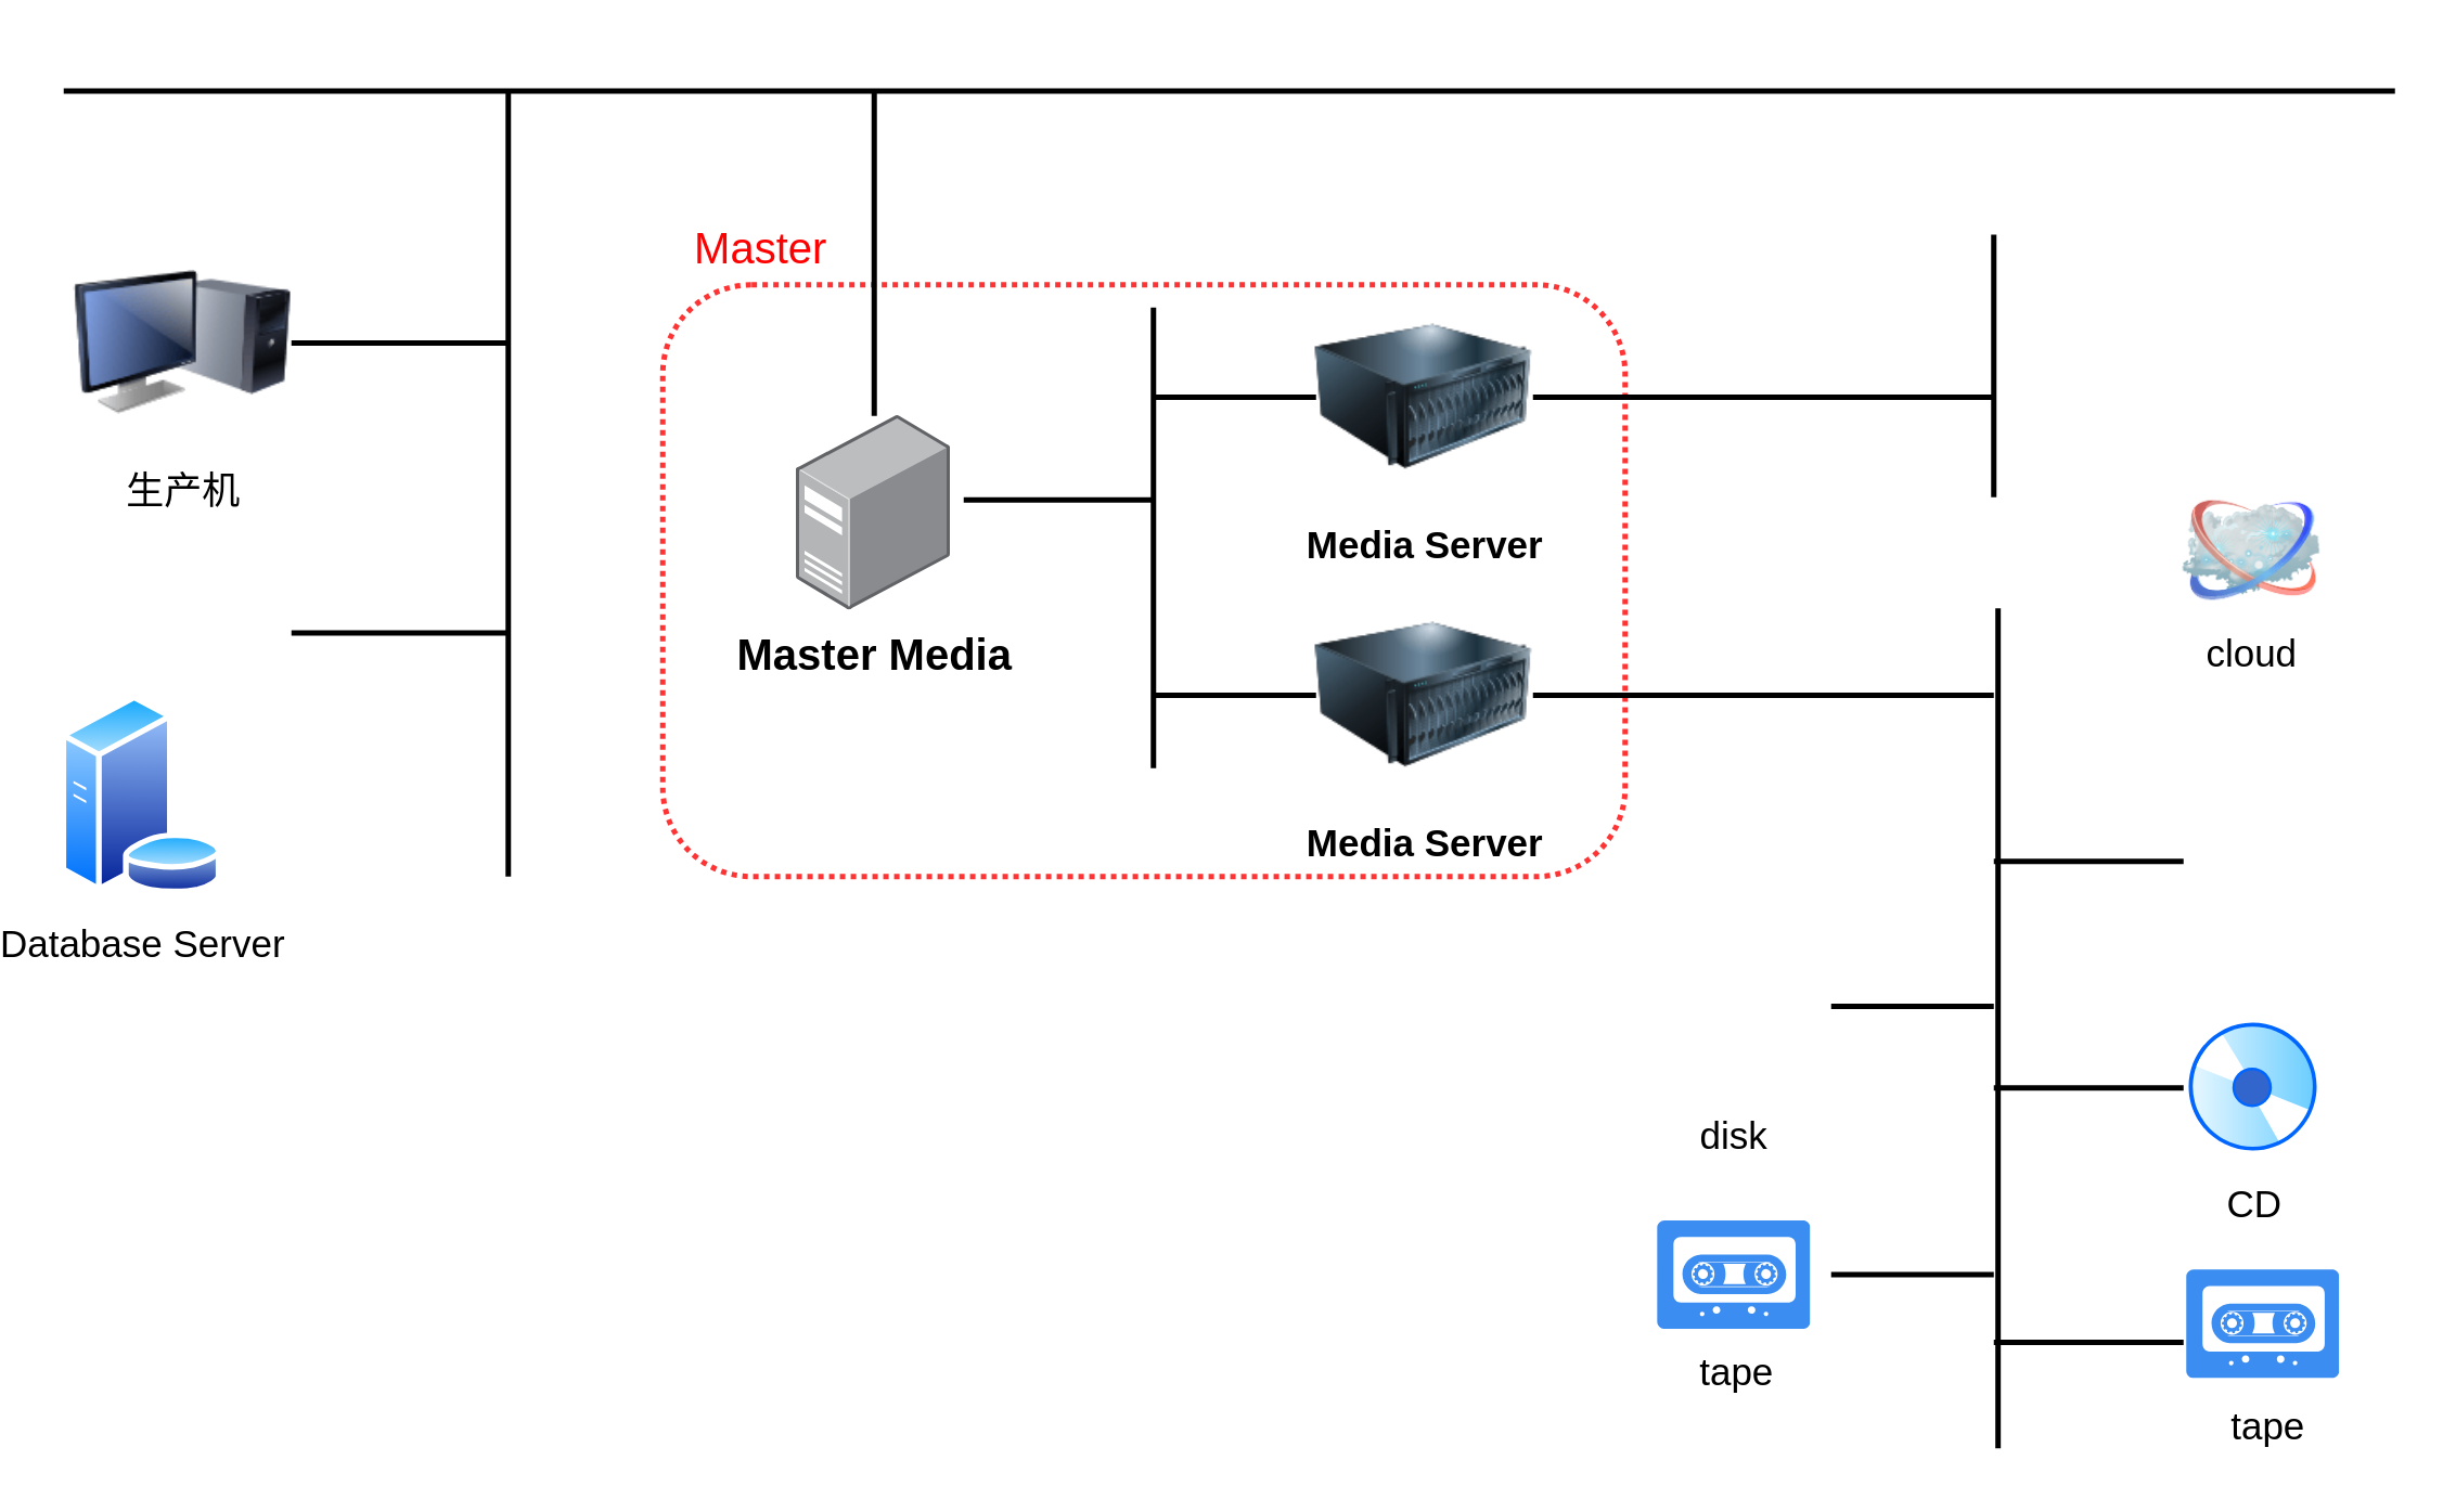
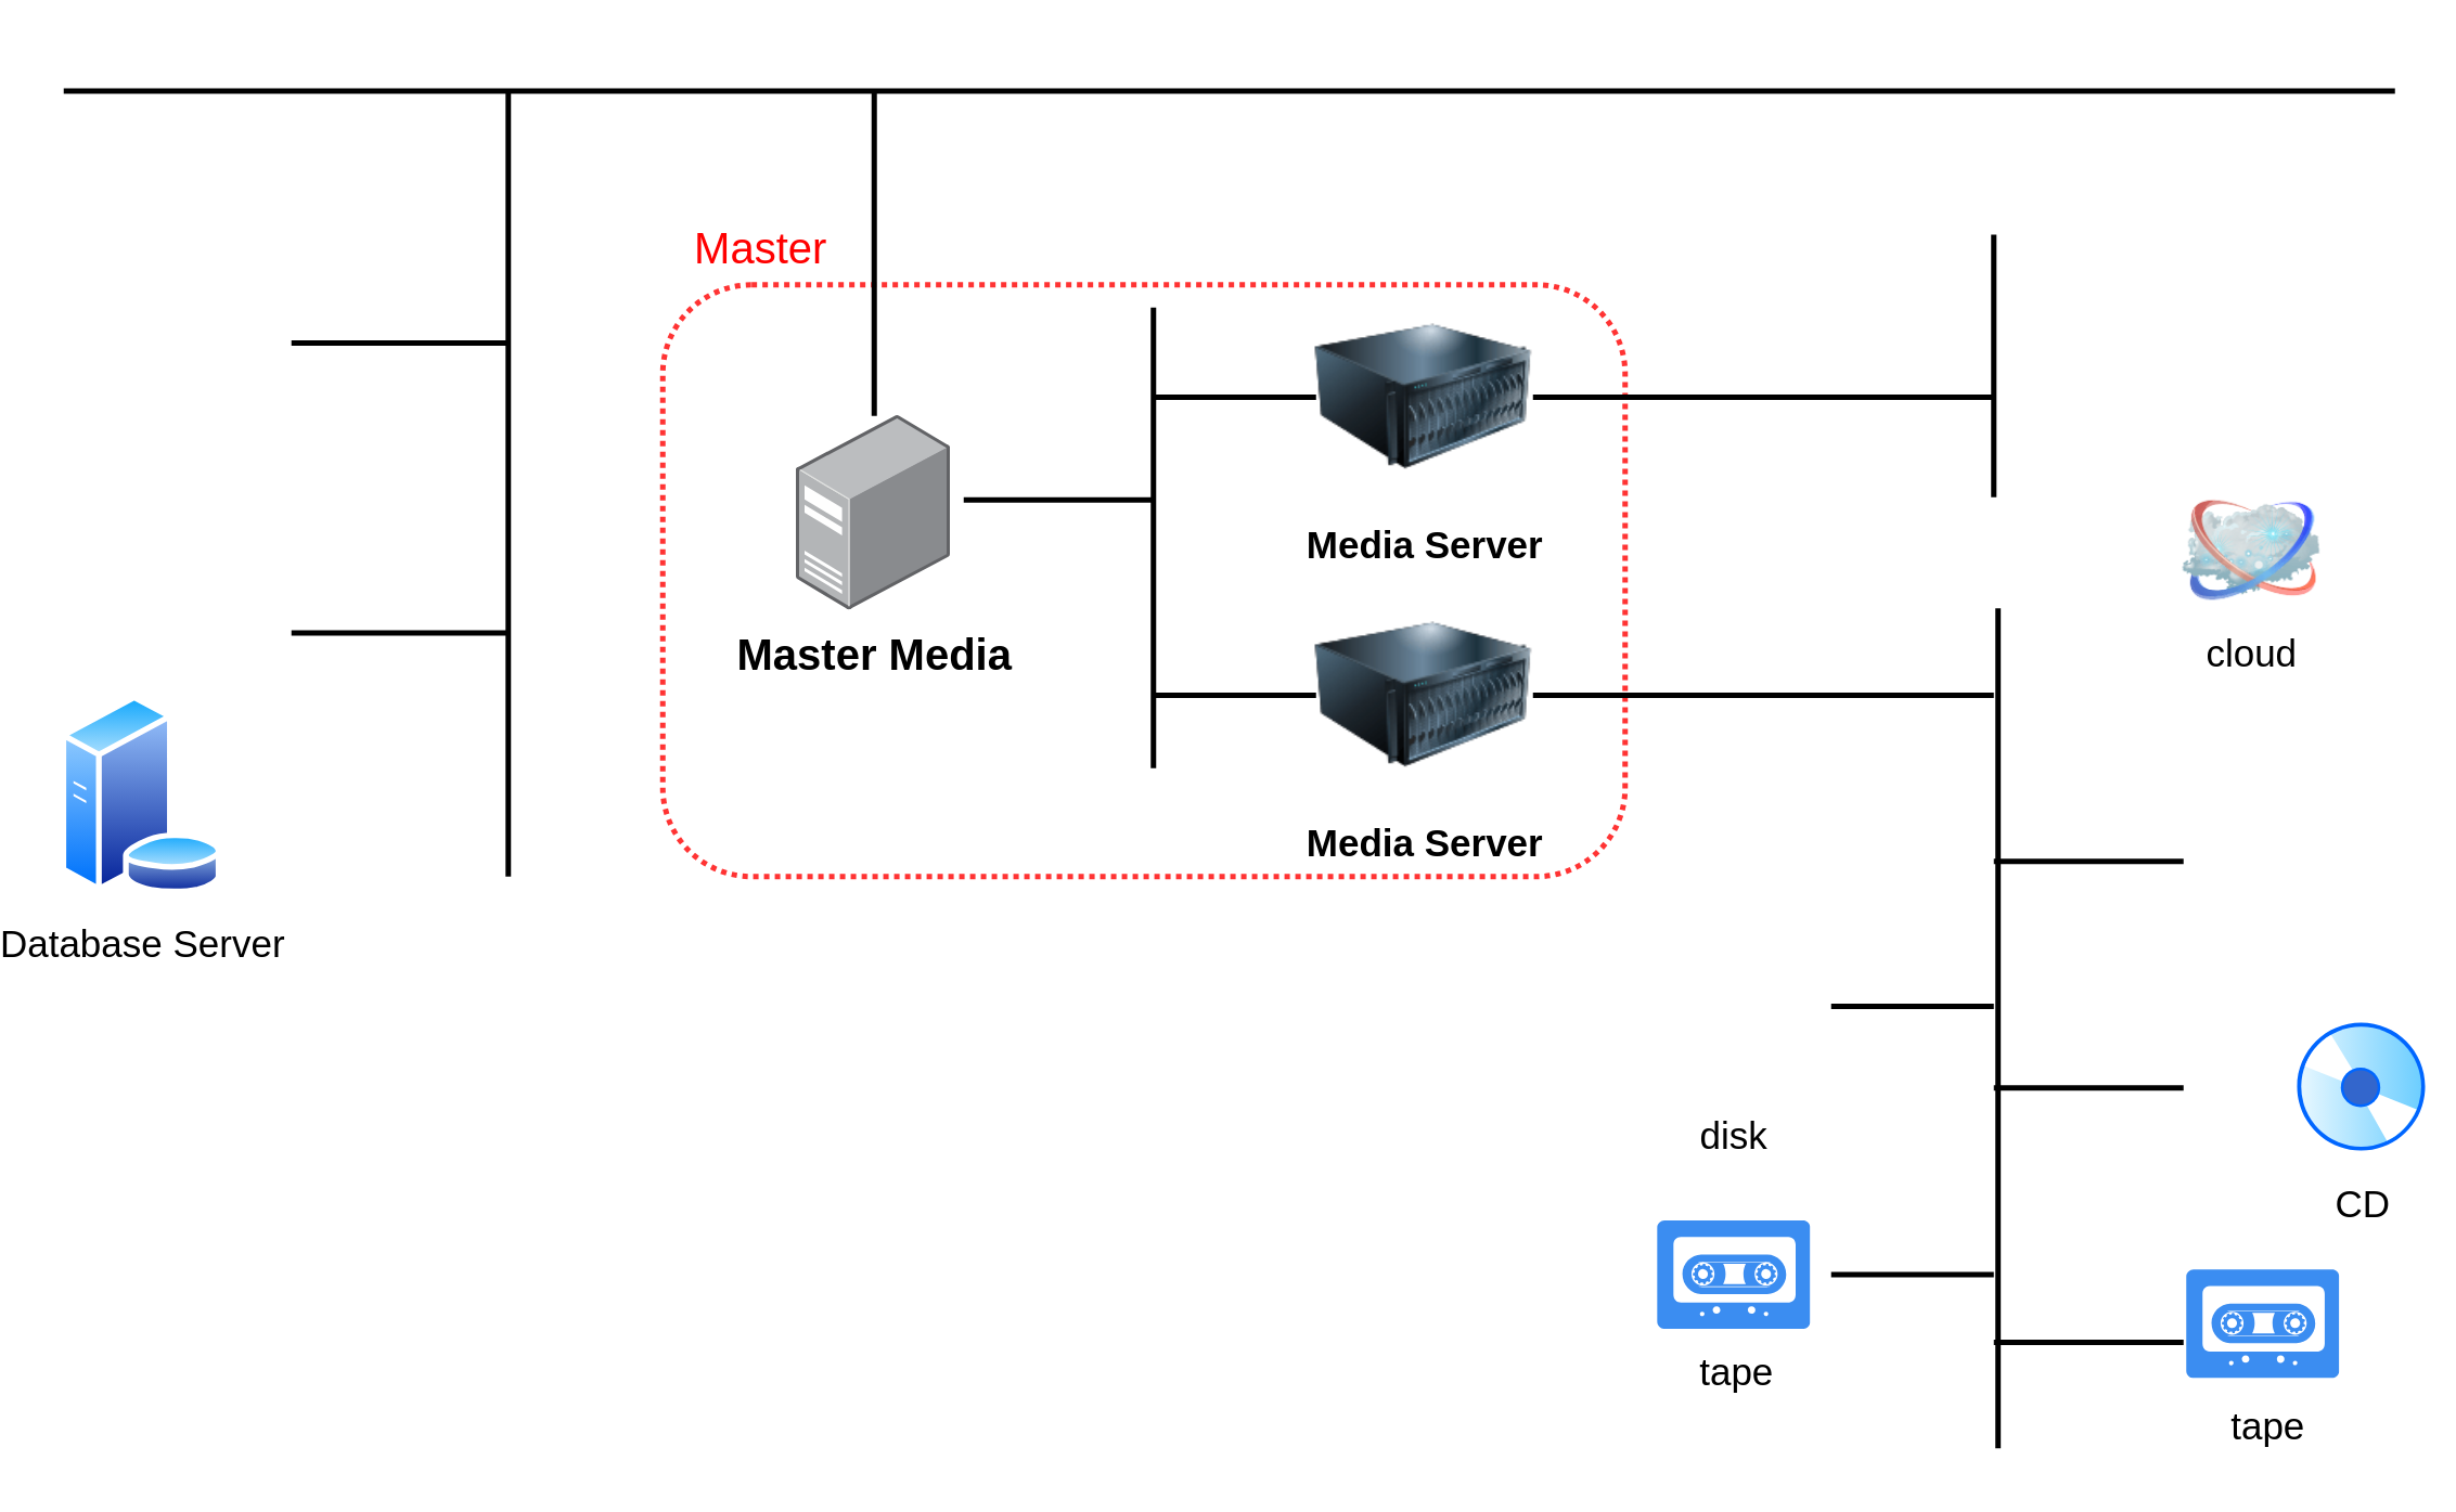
- <mxCell id="7" value="生产机" style="image;html=1;image=img/lib/clip_art/computers/Monitor_Tower_128x128.png;fontSize=14;rounded=1;" parent="1" vertex="1"><mxGeometry x="26" y="86.13" width="80" height="80" as="geometry" /></mxCell>
- <mxCell id="16" value="CD" style="aspect=fixed;perimeter=ellipsePerimeter;html=1;align=center;shadow=0;dashed=0;spacingTop=3;image;image=img/lib/active_directory/cd_dvd.svg;labelBackgroundColor=none;fontSize=14;rounded=1;" parent="1" vertex="1"><mxGeometry x="805" y="376" width="50" height="50" as="geometry" /></mxCell>
+ <mxCell id="16" value="CD" style="aspect=fixed;perimeter=ellipsePerimeter;html=1;align=center;shadow=0;dashed=0;spacingTop=3;image;image=img/lib/active_directory/cd_dvd.svg;labelBackgroundColor=none;fontSize=14;rounded=1;" parent="1" vertex="1"><mxGeometry x="845" y="376" width="50" height="50" as="geometry" /></mxCell>
